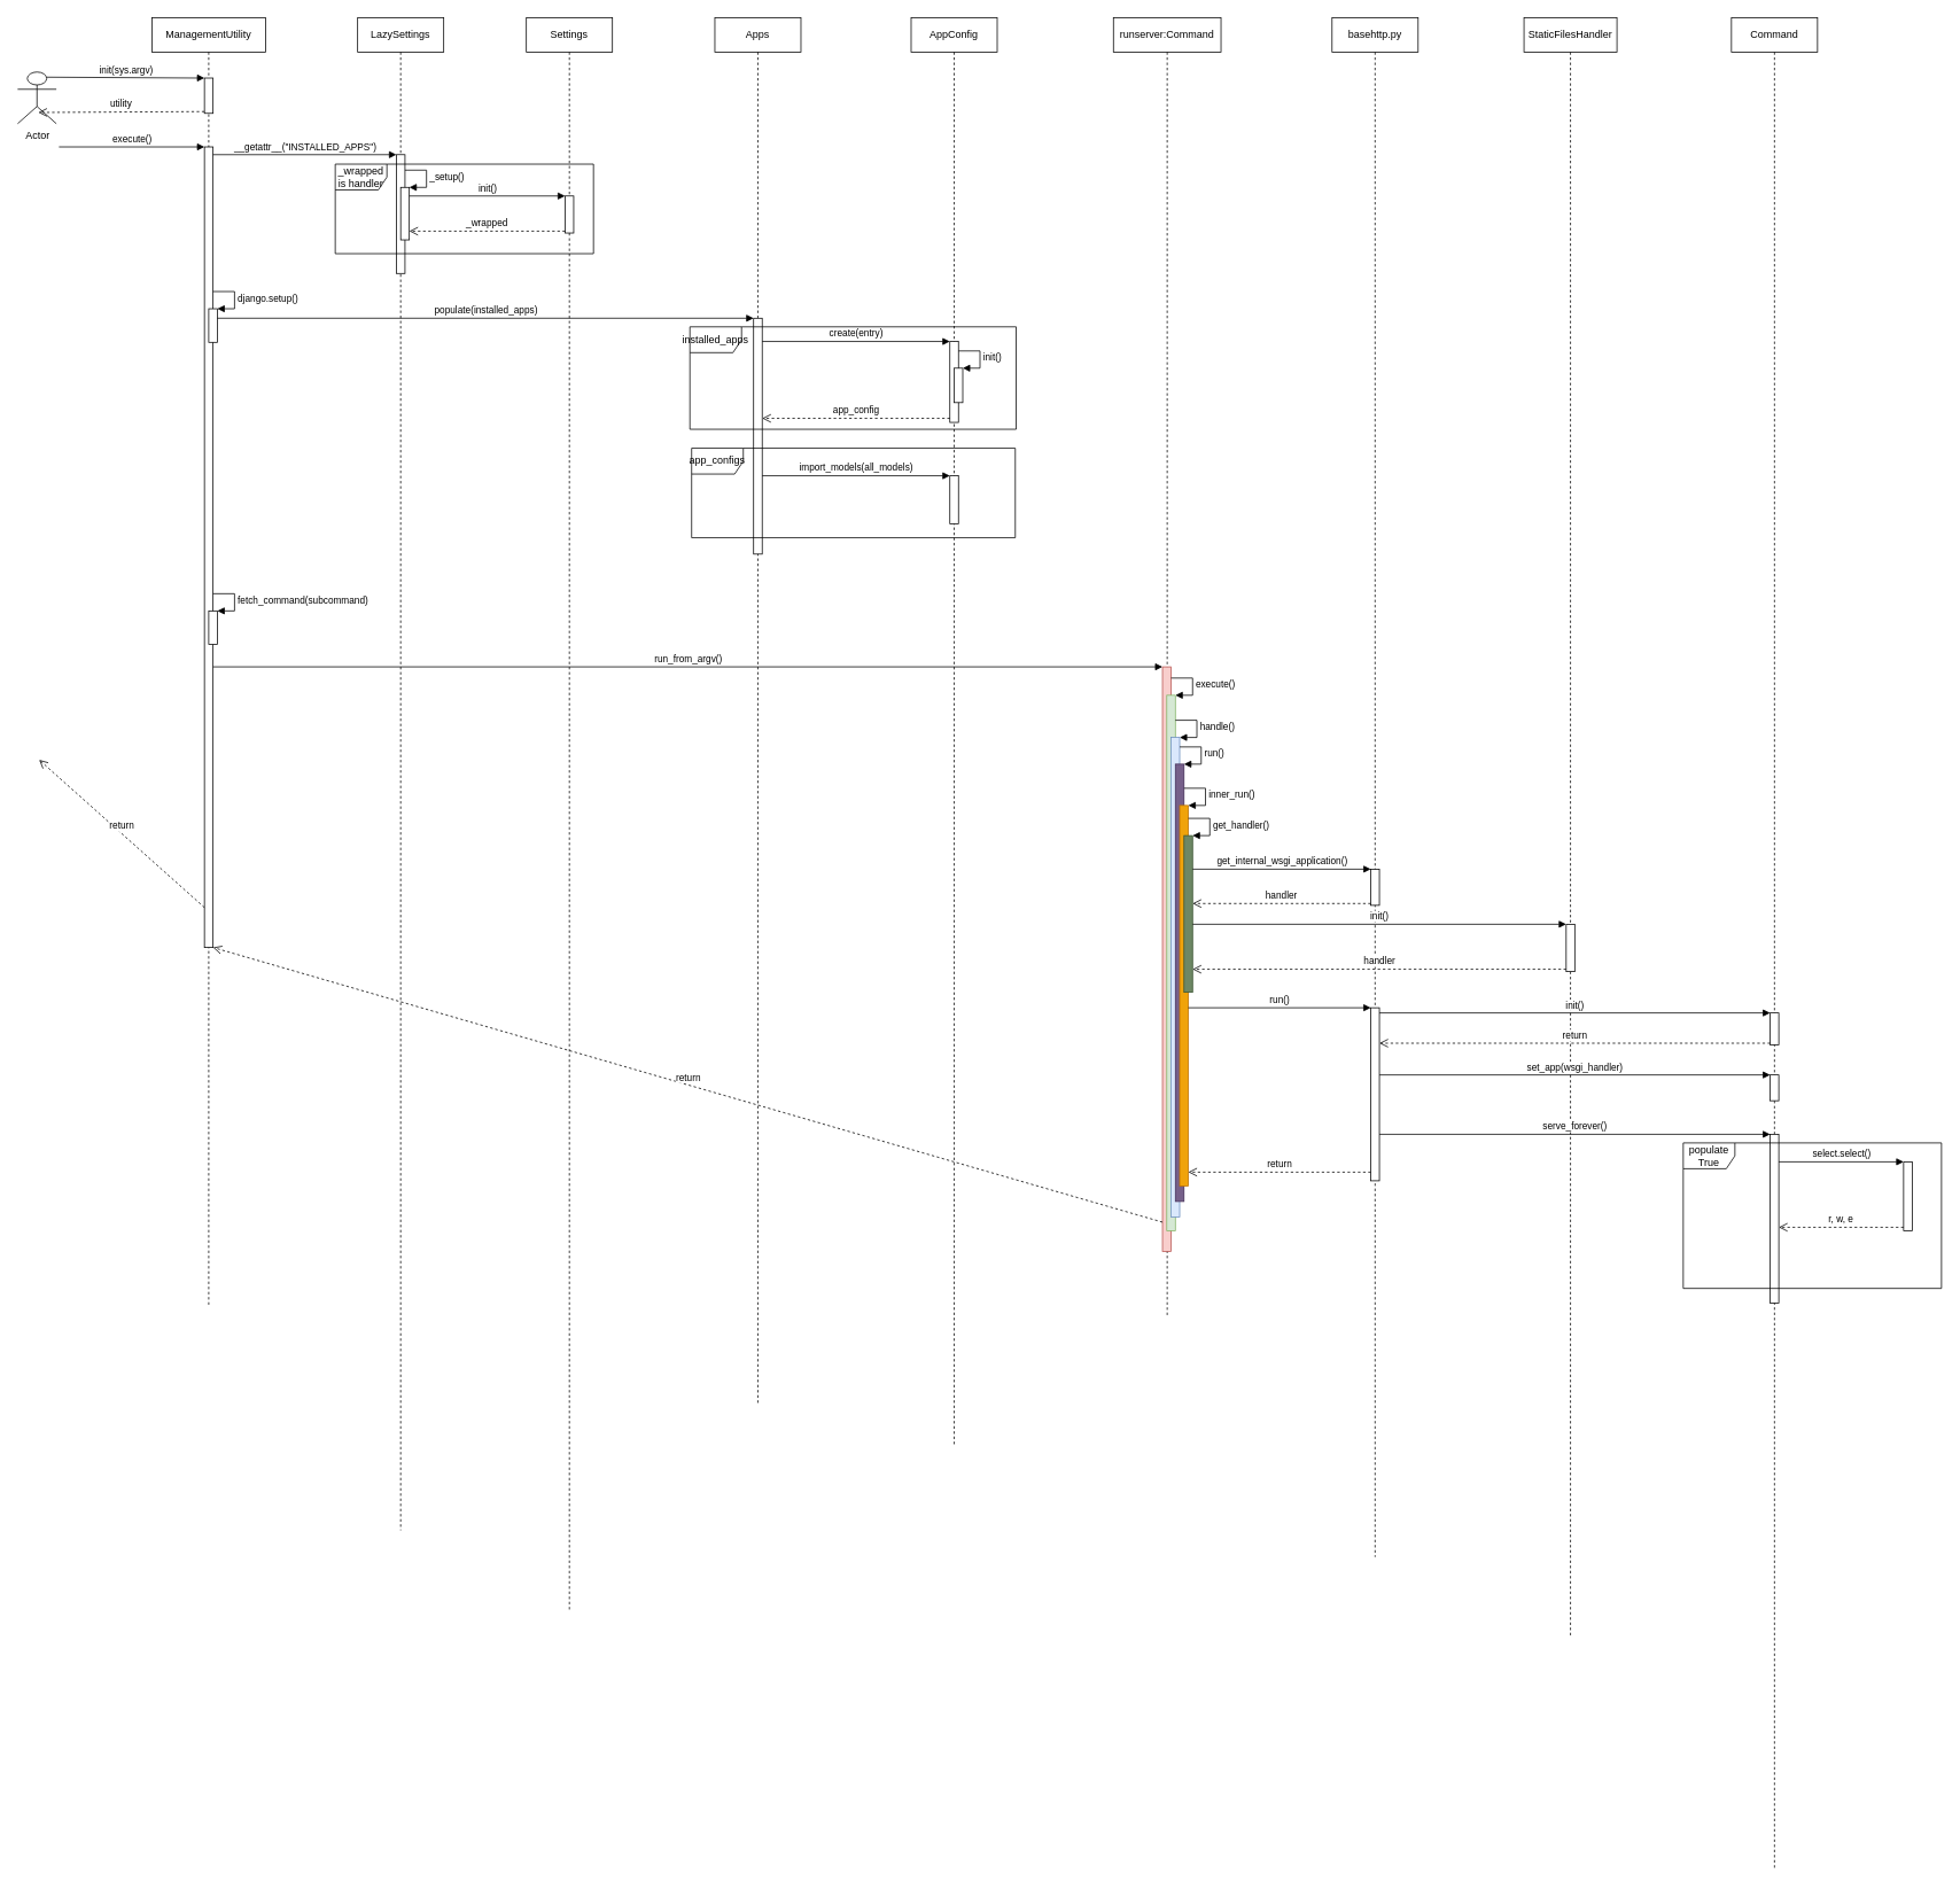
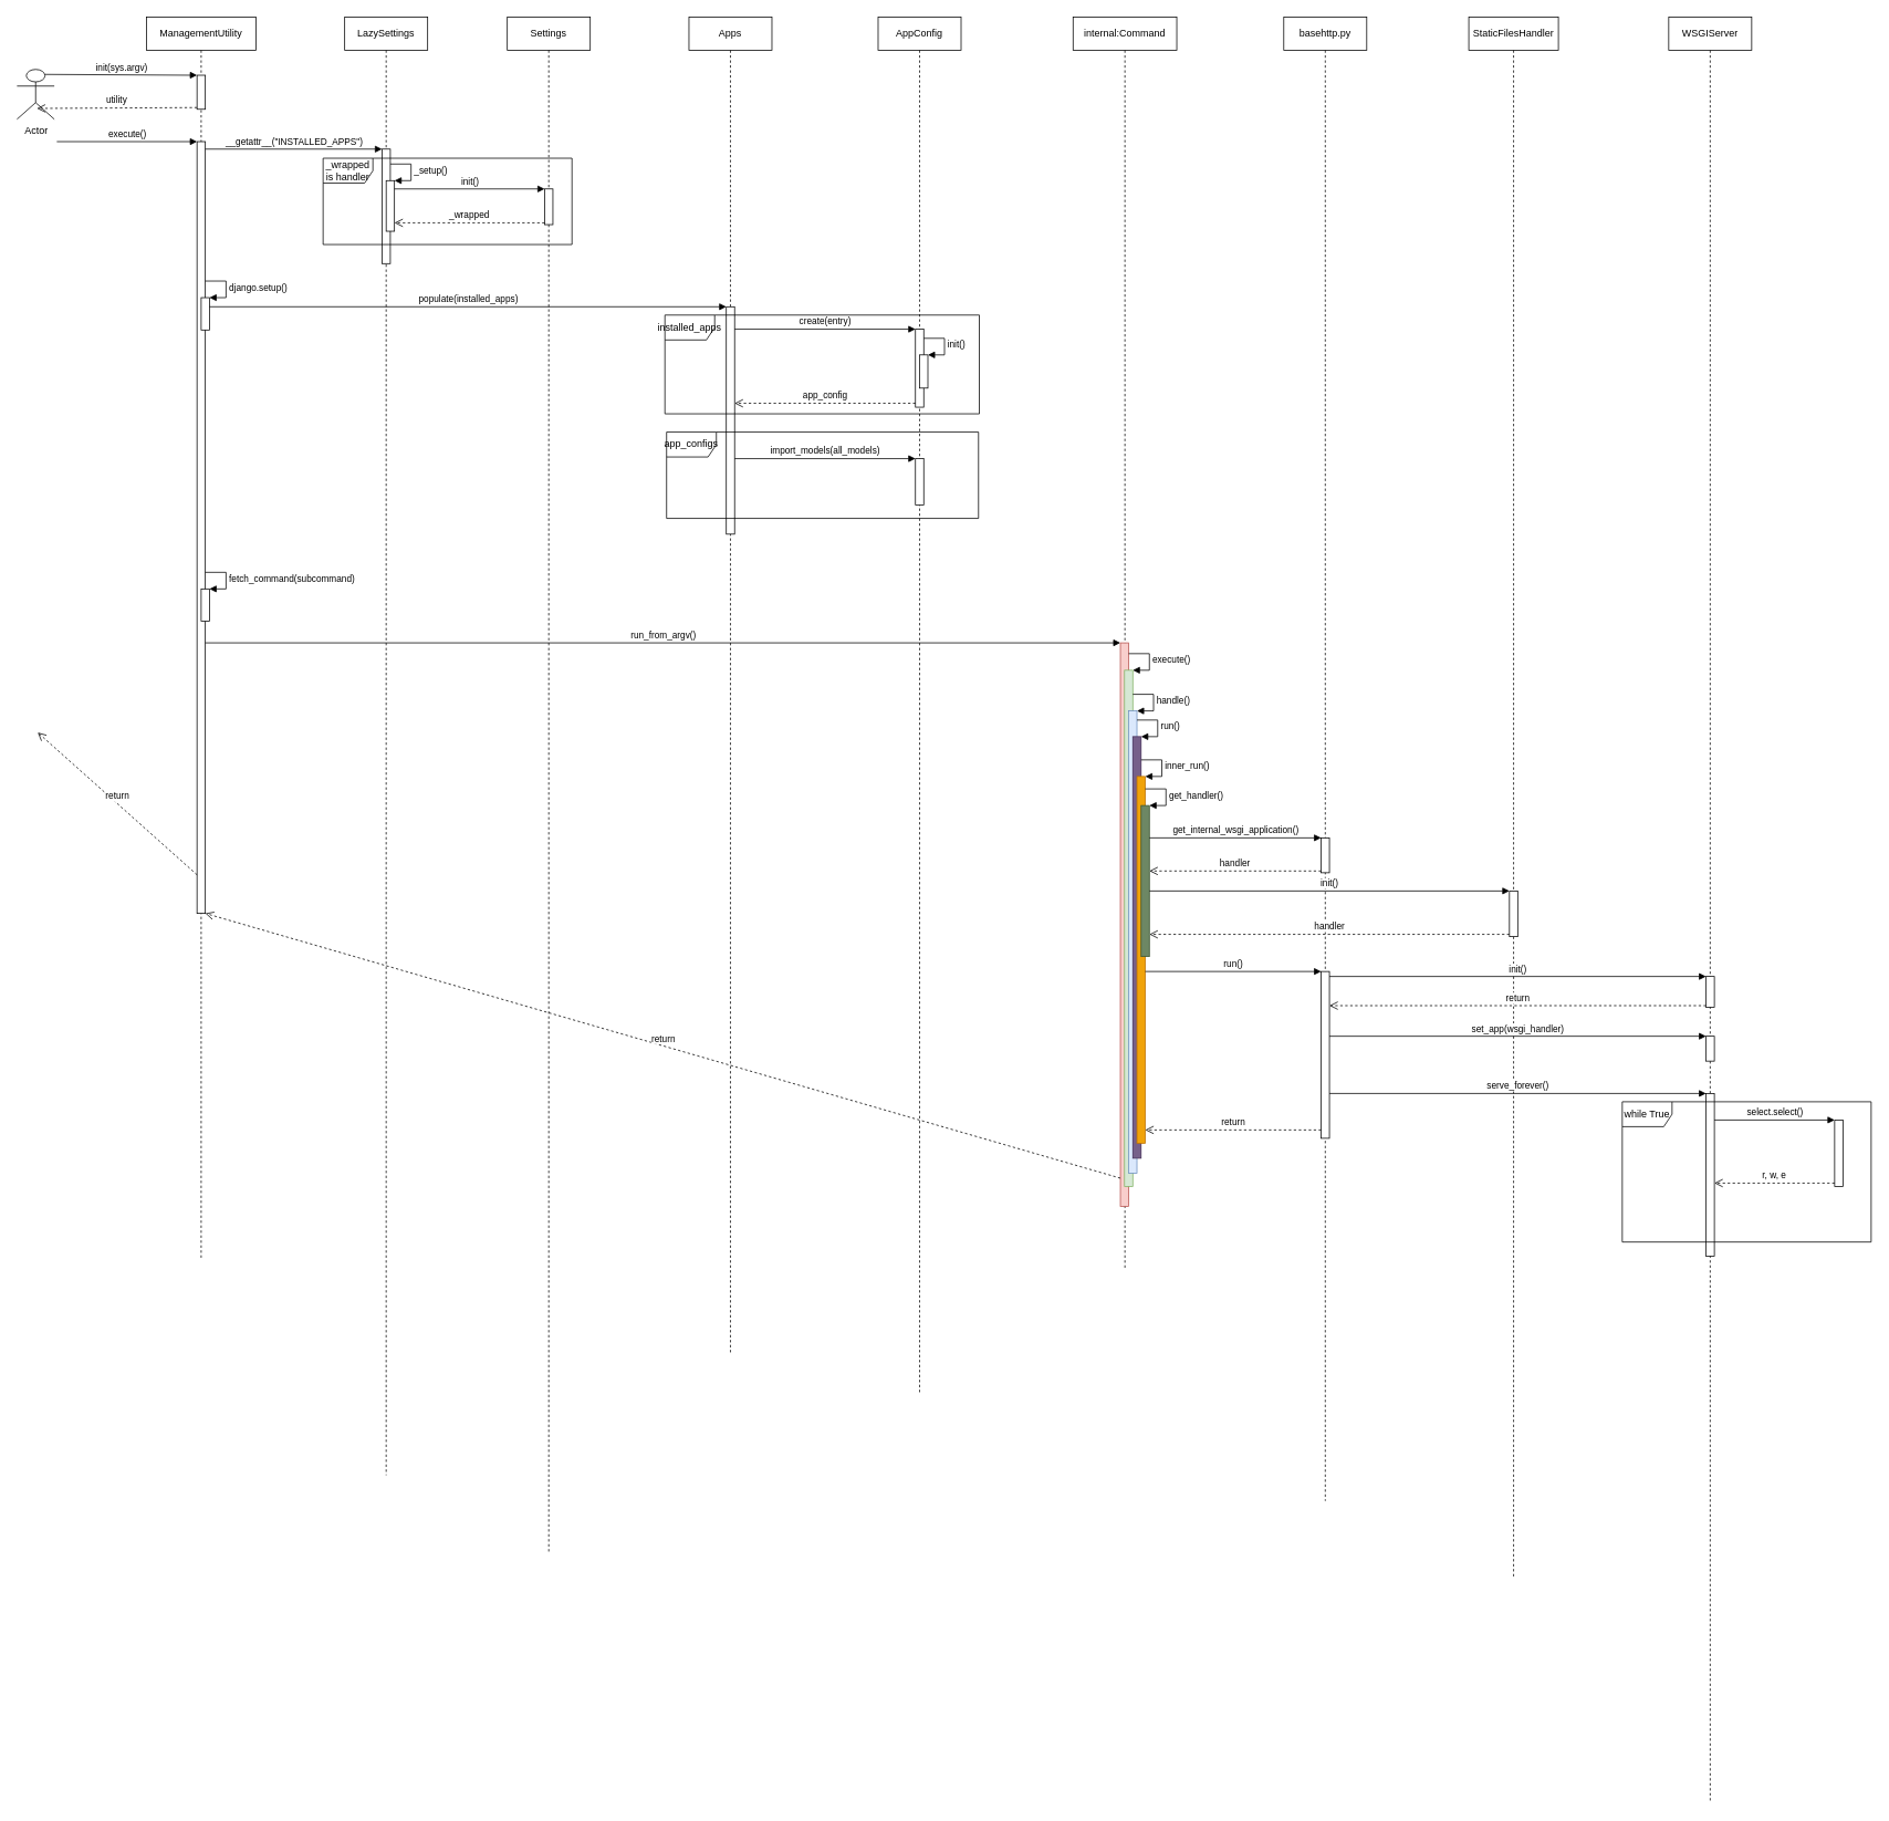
- <mxCell id="37" value="runserver:Command" style="shape=umlLifeline;perimeter=lifelinePerimeter;whiteSpace=wrap;html=1;container=1;collapsible=0;recursiveResize=0;outlineConnect=0;" vertex="1" parent="1"><mxGeometry x="1293" y="20" width="125" height="1507" as="geometry" /></mxCell>
+ <mxCell id="37" value="internal:Command" style="shape=umlLifeline;perimeter=lifelinePerimeter;whiteSpace=wrap;html=1;container=1;collapsible=0;recursiveResize=0;outlineConnect=0;" vertex="1" parent="1"><mxGeometry x="1293" y="20" width="125" height="1507" as="geometry" /></mxCell>
- <mxCell id="62" value="Command" style="shape=umlLifeline;perimeter=lifelinePerimeter;whiteSpace=wrap;html=1;container=1;collapsible=0;recursiveResize=0;outlineConnect=0;" vertex="1" parent="1"><mxGeometry x="2011" y="20" width="100" height="2152" as="geometry" /></mxCell>
+ <mxCell id="62" value="WSGIServer" style="shape=umlLifeline;perimeter=lifelinePerimeter;whiteSpace=wrap;html=1;container=1;collapsible=0;recursiveResize=0;outlineConnect=0;" vertex="1" parent="1"><mxGeometry x="2011" y="20" width="100" height="2152" as="geometry" /></mxCell>
- <mxCell id="73" value="populate True" style="shape=umlFrame;whiteSpace=wrap;html=1;" vertex="1" parent="1"><mxGeometry x="1955" y="1327" width="300" height="169" as="geometry" /></mxCell>
+ <mxCell id="73" value="while True" style="shape=umlFrame;whiteSpace=wrap;html=1;" vertex="1" parent="1"><mxGeometry x="1955" y="1327" width="300" height="169" as="geometry" /></mxCell>
